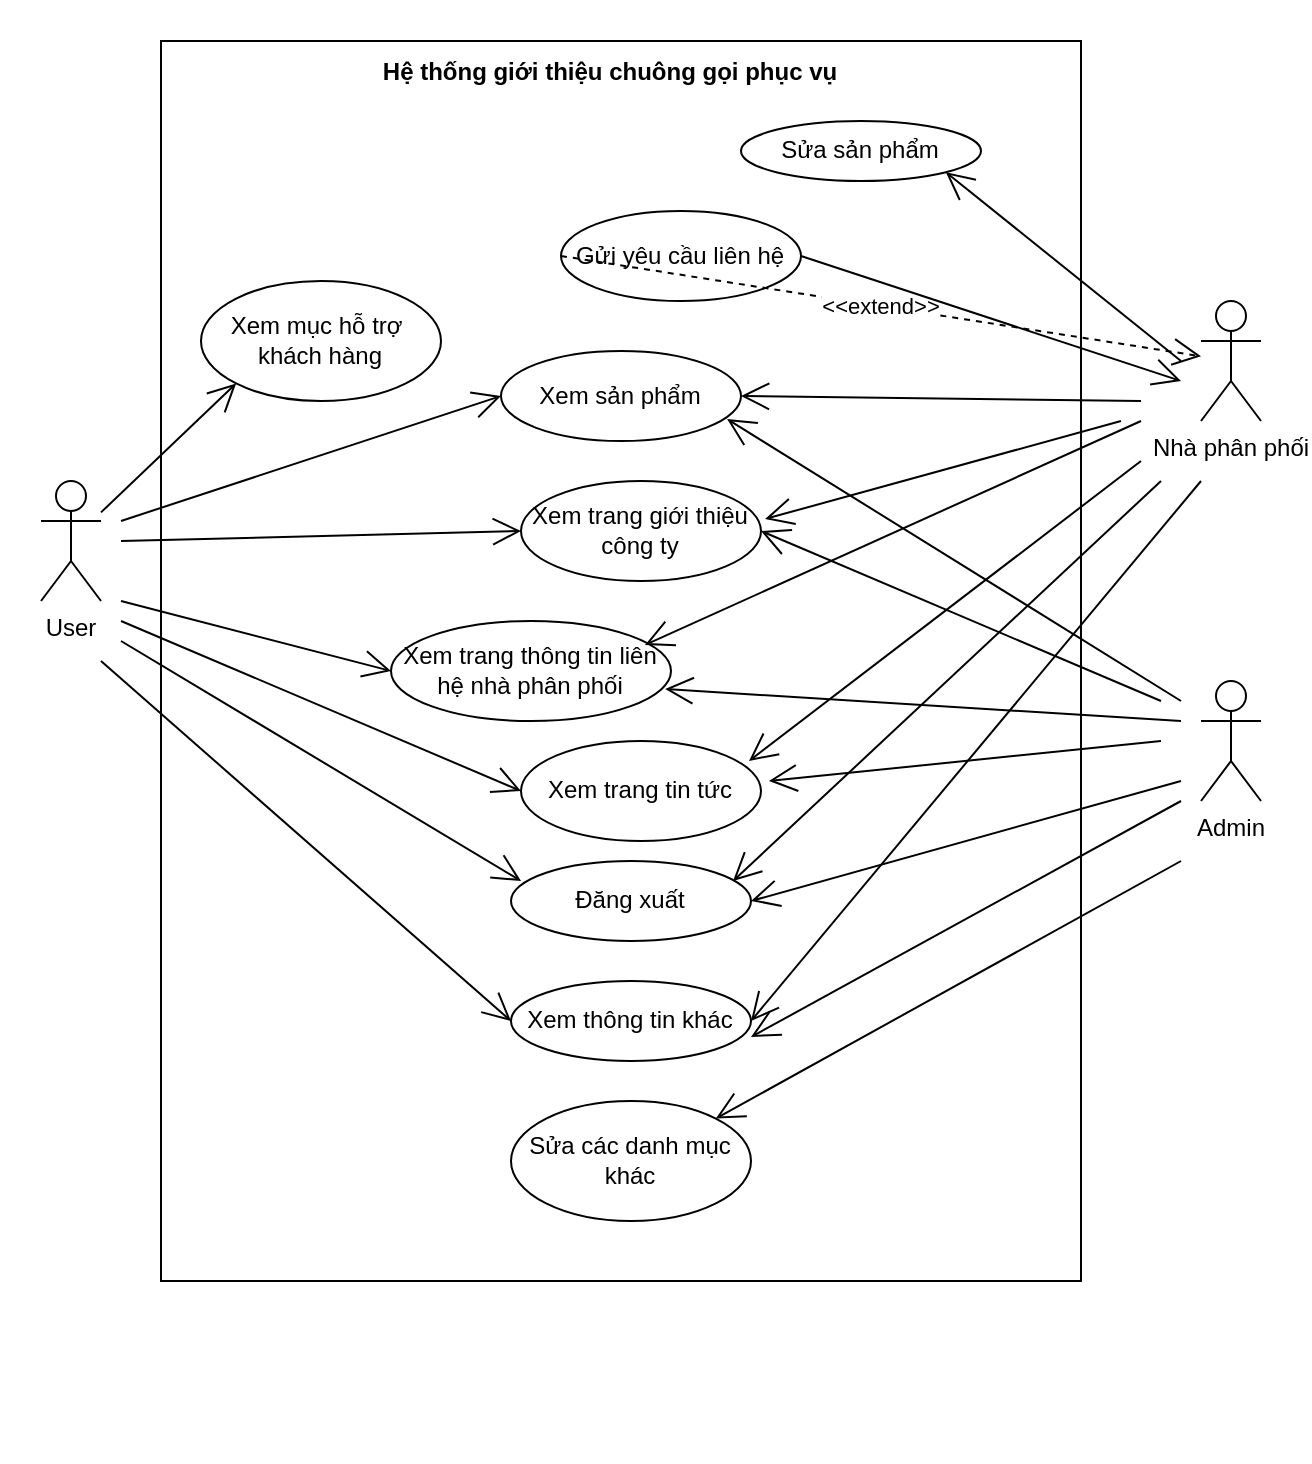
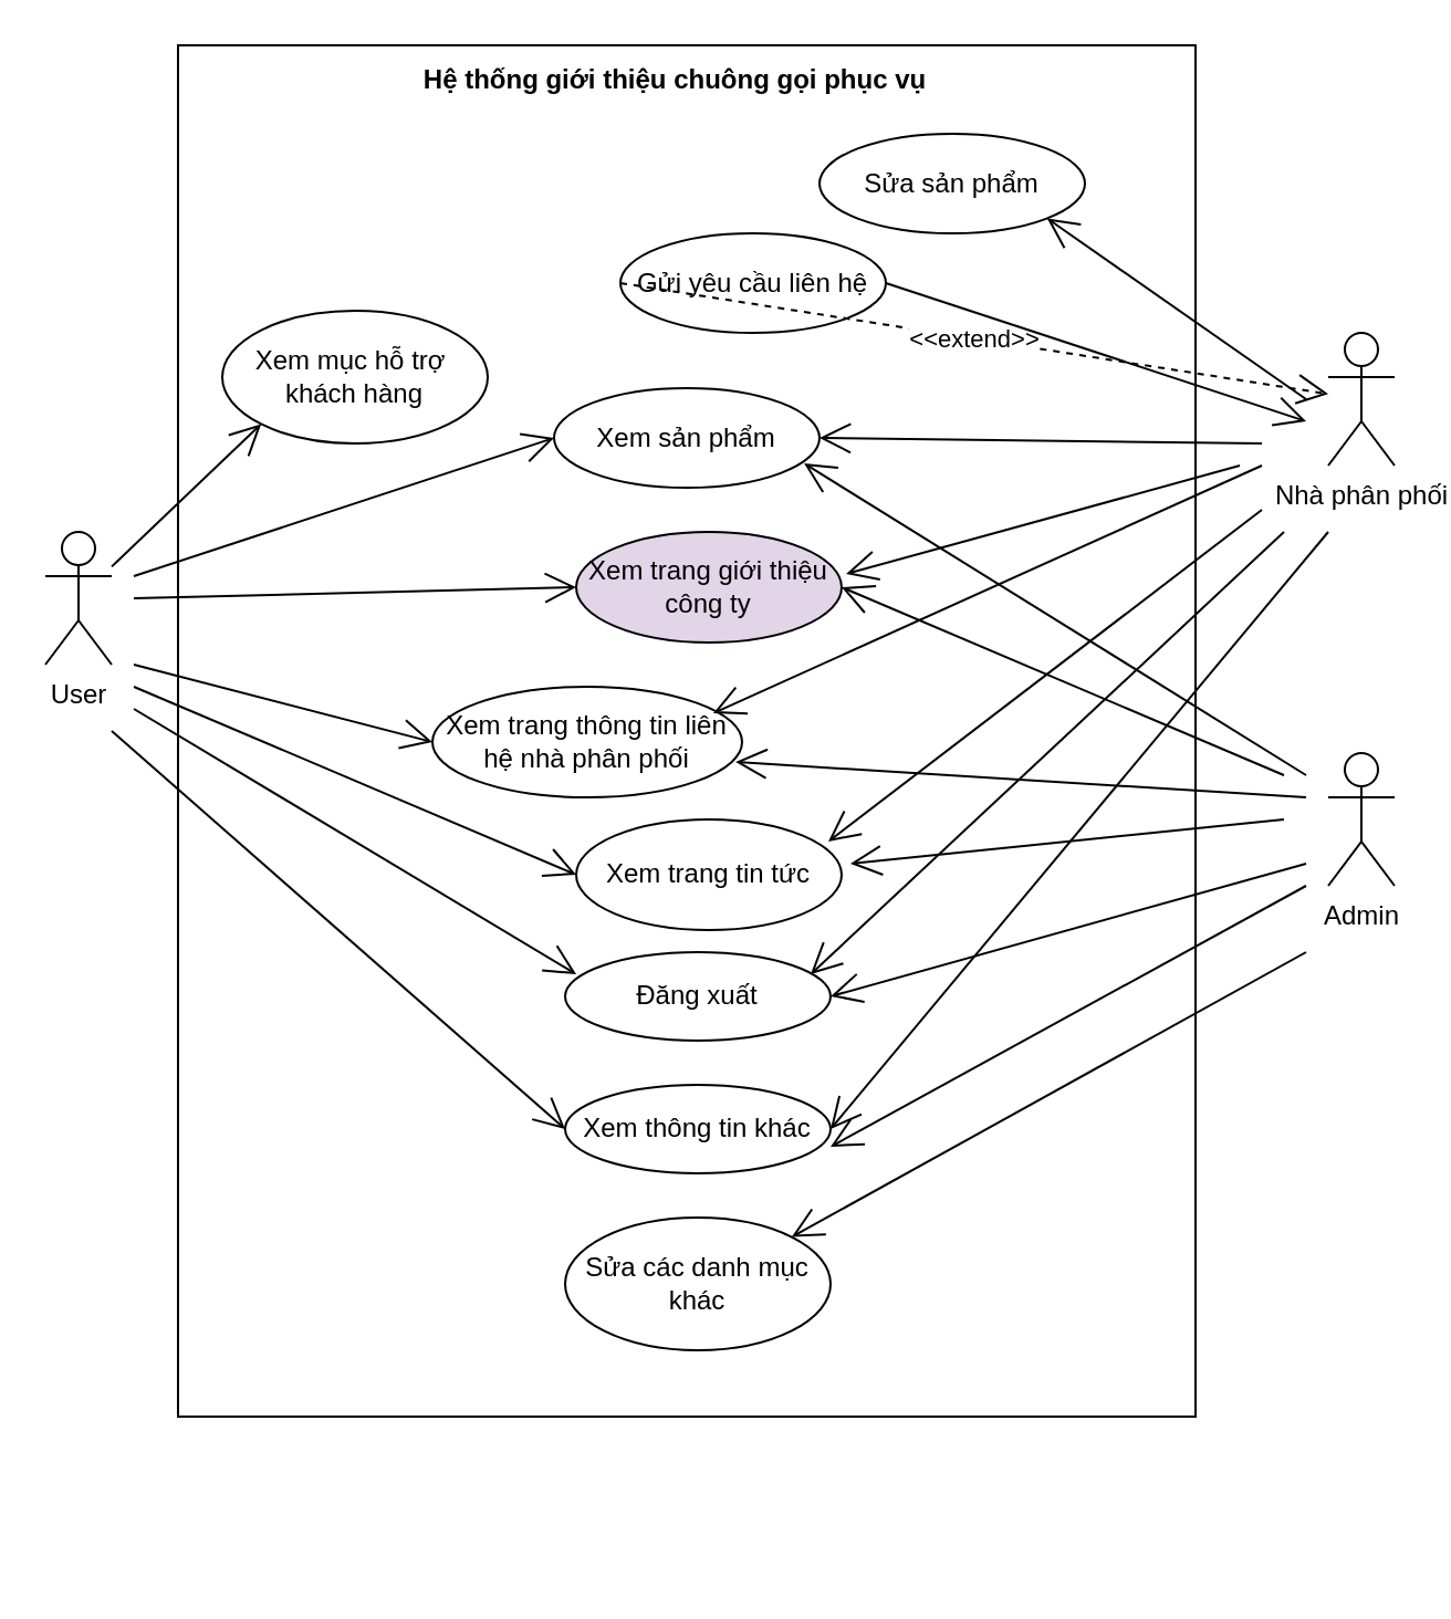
- <mxCell id="30" value="Sửa sản phẩm" style="ellipse;whiteSpace=wrap;html=1;" parent="1" vertex="1"><mxGeometry x="370" y="60" width="120" height="30" as="geometry" /></mxCell>
+ <mxCell id="30" value="Sửa sản phẩm" style="ellipse;whiteSpace=wrap;html=1;" parent="1" vertex="1"><mxGeometry x="370" y="60" width="120" height="45" as="geometry" /></mxCell>
- <mxCell id="11" value="Xem trang giới thiệu công ty" style="ellipse;whiteSpace=wrap;html=1;" parent="1" vertex="1"><mxGeometry x="260" y="240" width="120" height="50" as="geometry" /></mxCell>
+ <mxCell id="11" value="Xem trang giới thiệu công ty" style="ellipse;whiteSpace=wrap;html=1;fillColor=#e1d5e7;" parent="1" vertex="1"><mxGeometry x="260" y="240" width="120" height="50" as="geometry" /></mxCell>
